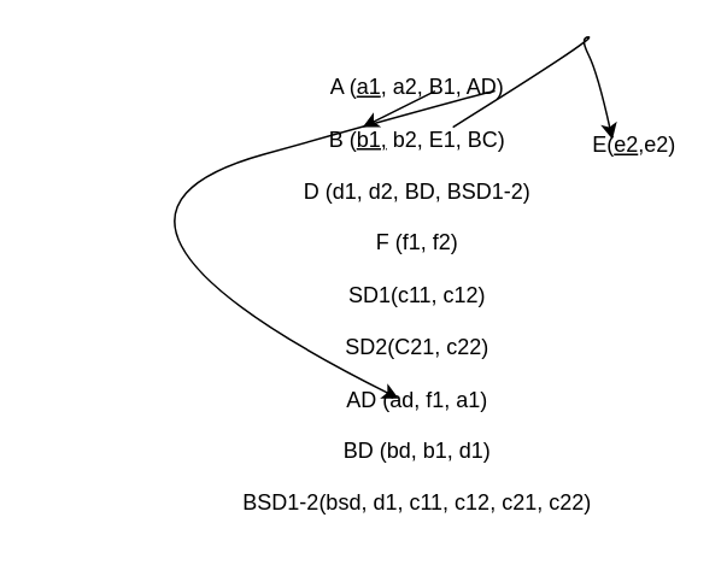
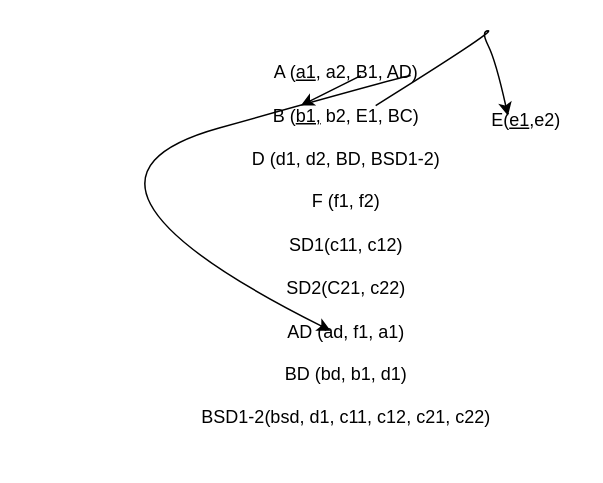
- <mxCell id="5" value="E(&lt;u&gt;e2&lt;/u&gt;,e2)" style="text;html=1;align=center;verticalAlign=middle;resizable=0;points=[];autosize=1;strokeColor=none;fillColor=none;" vertex="1" parent="1"><mxGeometry x="320" y="70" width="60" height="20" as="geometry" /></mxCell>
+ <mxCell id="5" value="E(&lt;u&gt;e1&lt;/u&gt;,e2)" style="text;html=1;align=center;verticalAlign=middle;resizable=0;points=[];autosize=1;strokeColor=none;fillColor=none;" vertex="1" parent="1"><mxGeometry x="320" y="70" width="60" height="20" as="geometry" /></mxCell>
